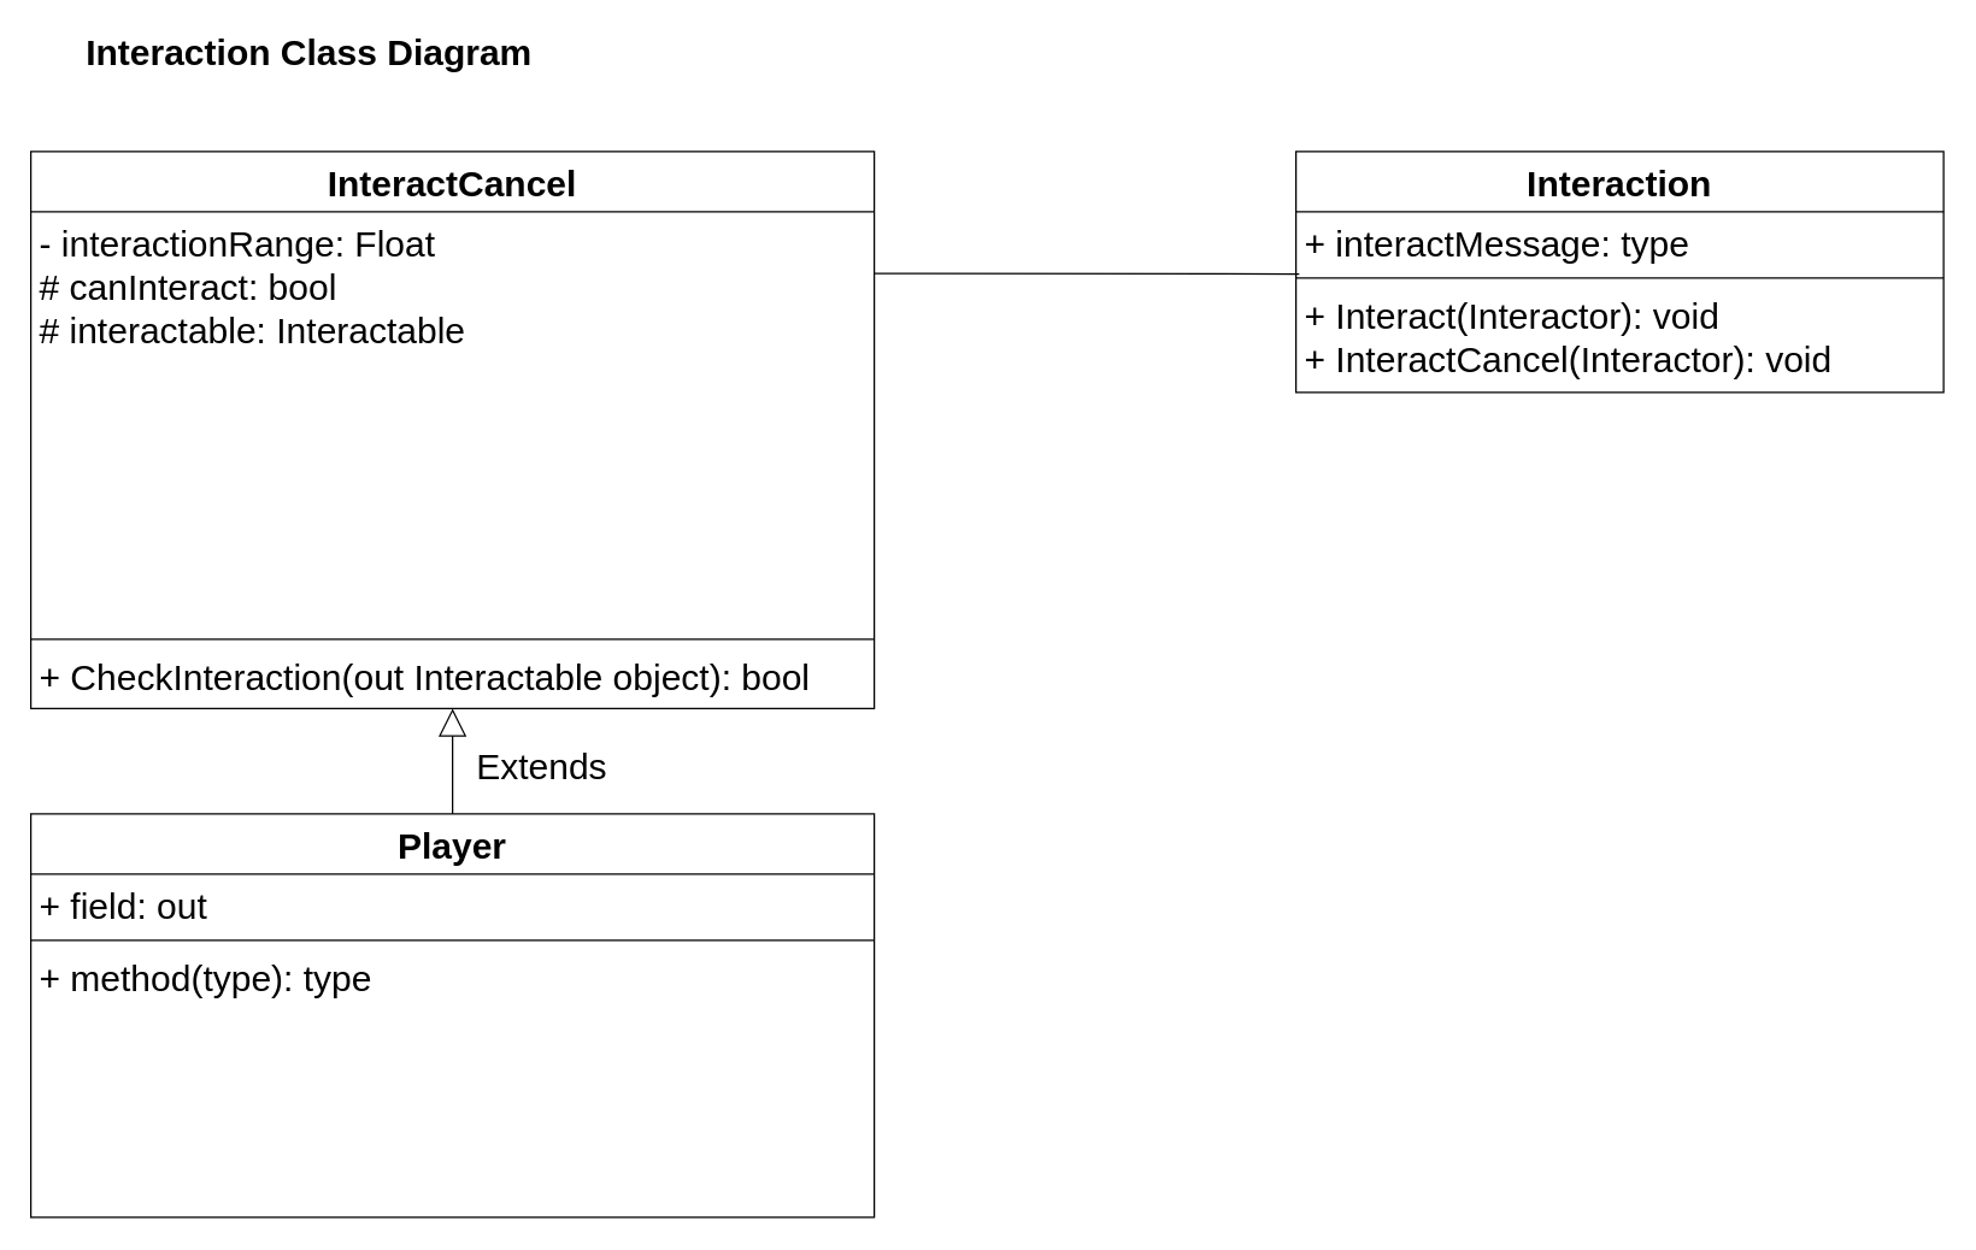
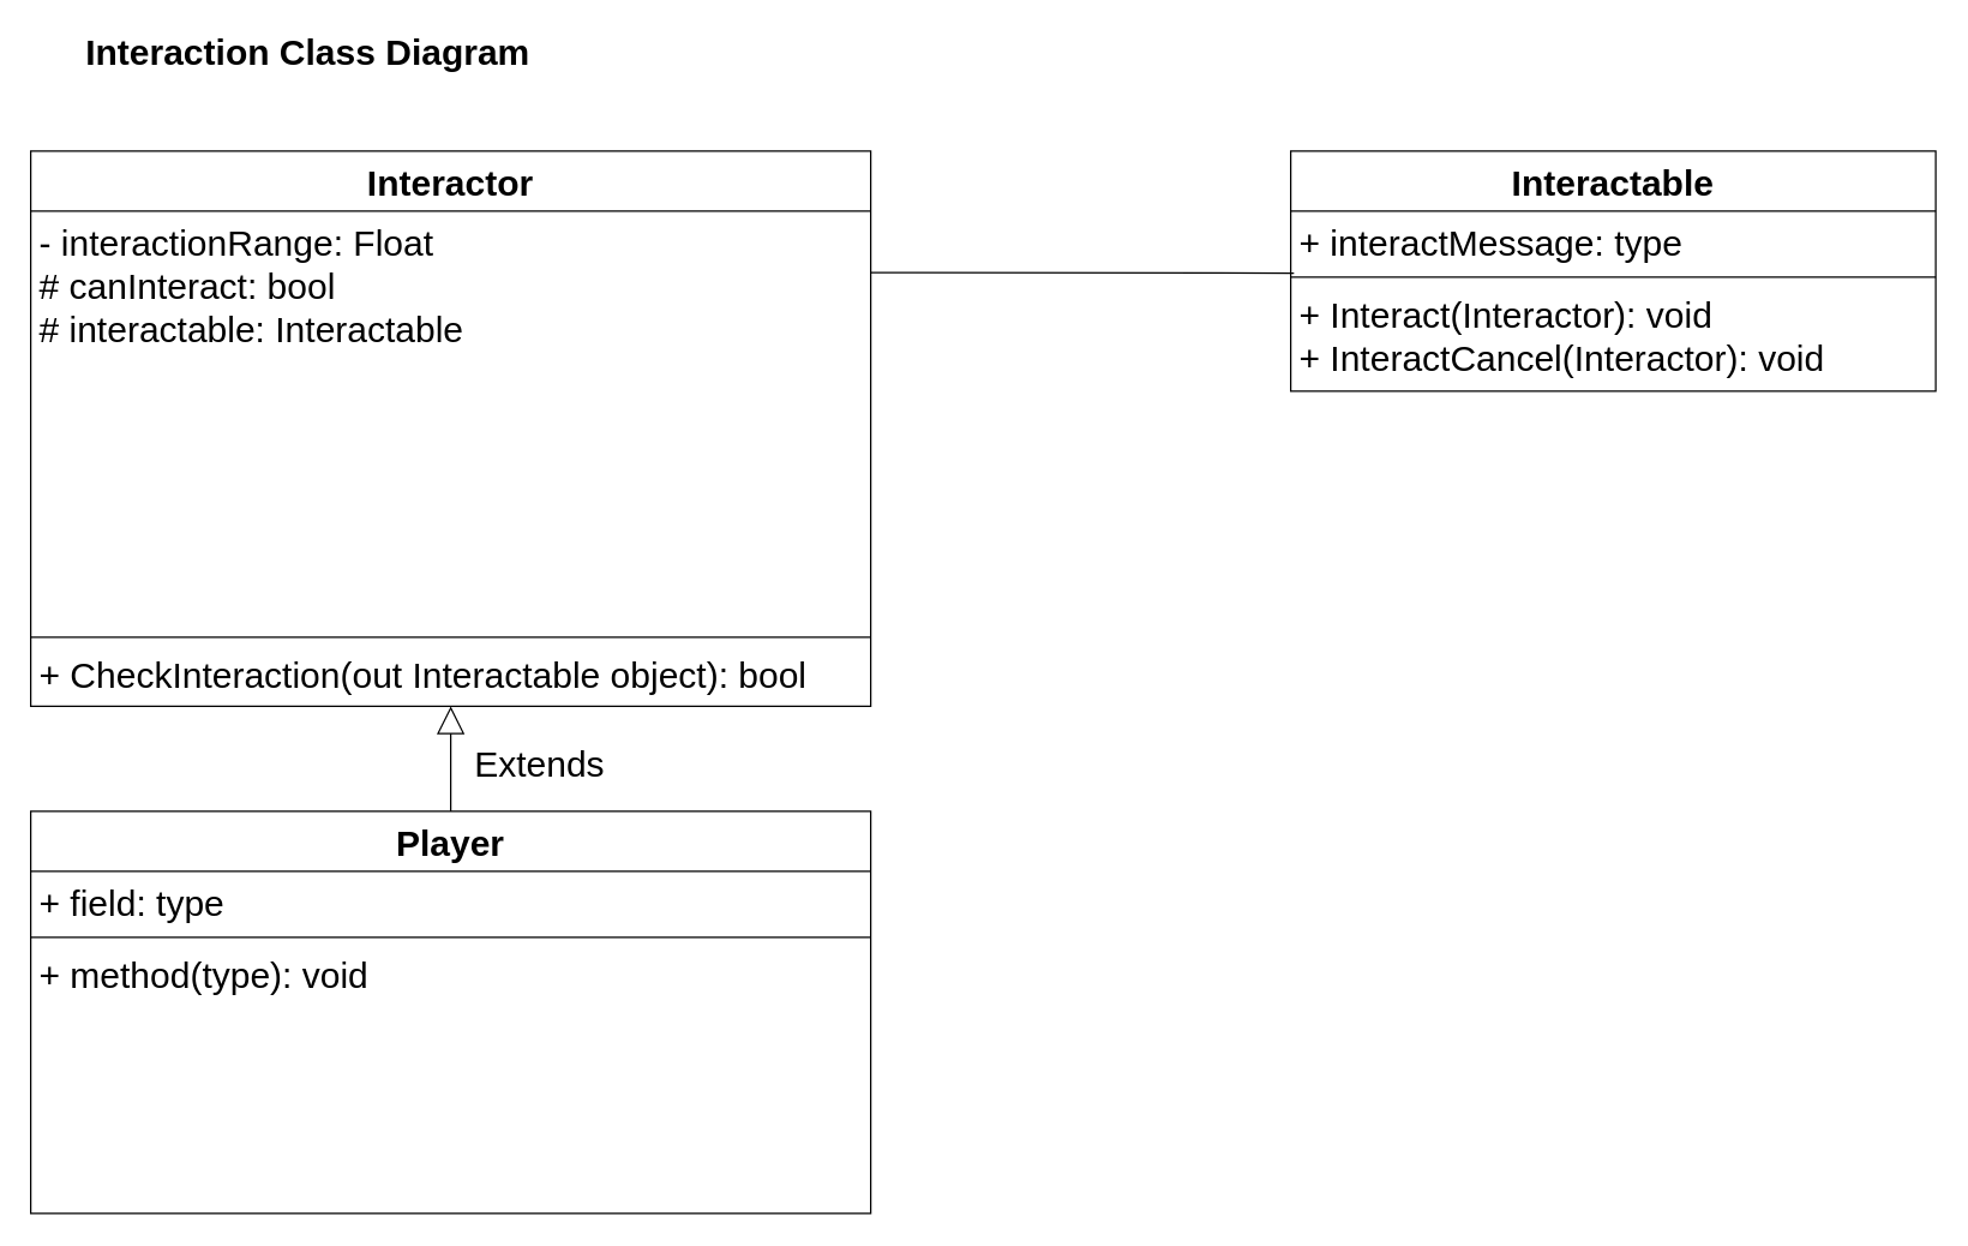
- <mxCell id="3" value="InteractCancel" style="swimlane;fontStyle=1;align=center;verticalAlign=top;childLayout=stackLayout;horizontal=1;startSize=40;horizontalStack=0;resizeParent=1;resizeParentMax=0;resizeLast=0;collapsible=1;marginBottom=0;fontSize=24;" vertex="1" parent="1"><mxGeometry x="20" y="100" width="560" height="370" as="geometry" /></mxCell>
+ <mxCell id="3" value="Interactor" style="swimlane;fontStyle=1;align=center;verticalAlign=top;childLayout=stackLayout;horizontal=1;startSize=40;horizontalStack=0;resizeParent=1;resizeParentMax=0;resizeLast=0;collapsible=1;marginBottom=0;fontSize=24;" vertex="1" parent="1"><mxGeometry x="20" y="100" width="560" height="370" as="geometry" /></mxCell>
- <mxCell id="7" value="Interaction" style="swimlane;fontStyle=1;align=center;verticalAlign=top;childLayout=stackLayout;horizontal=1;startSize=40;horizontalStack=0;resizeParent=1;resizeParentMax=0;resizeLast=0;collapsible=1;marginBottom=0;fontSize=24;" vertex="1" parent="1"><mxGeometry x="860" y="100" width="430" height="160" as="geometry" /></mxCell>
+ <mxCell id="7" value="Interactable" style="swimlane;fontStyle=1;align=center;verticalAlign=top;childLayout=stackLayout;horizontal=1;startSize=40;horizontalStack=0;resizeParent=1;resizeParentMax=0;resizeLast=0;collapsible=1;marginBottom=0;fontSize=24;" vertex="1" parent="1"><mxGeometry x="860" y="100" width="430" height="160" as="geometry" /></mxCell>
- <mxCell id="12" value="+ field: out" style="text;strokeColor=none;fillColor=none;align=left;verticalAlign=top;spacingLeft=4;spacingRight=4;overflow=hidden;rotatable=0;points=[[0,0.5],[1,0.5]];portConstraint=eastwest;fontSize=24;" vertex="1" parent="11"><mxGeometry y="40" width="560" height="40" as="geometry" /></mxCell>
+ <mxCell id="12" value="+ field: type" style="text;strokeColor=none;fillColor=none;align=left;verticalAlign=top;spacingLeft=4;spacingRight=4;overflow=hidden;rotatable=0;points=[[0,0.5],[1,0.5]];portConstraint=eastwest;fontSize=24;" vertex="1" parent="11"><mxGeometry y="40" width="560" height="40" as="geometry" /></mxCell>
- <mxCell id="14" value="+ method(type): type" style="text;strokeColor=none;fillColor=none;align=left;verticalAlign=top;spacingLeft=4;spacingRight=4;overflow=hidden;rotatable=0;points=[[0,0.5],[1,0.5]];portConstraint=eastwest;fontSize=24;" vertex="1" parent="11"><mxGeometry y="88" width="560" height="180" as="geometry" /></mxCell>
+ <mxCell id="14" value="+ method(type): void" style="text;strokeColor=none;fillColor=none;align=left;verticalAlign=top;spacingLeft=4;spacingRight=4;overflow=hidden;rotatable=0;points=[[0,0.5],[1,0.5]];portConstraint=eastwest;fontSize=24;" vertex="1" parent="11"><mxGeometry y="88" width="560" height="180" as="geometry" /></mxCell>
